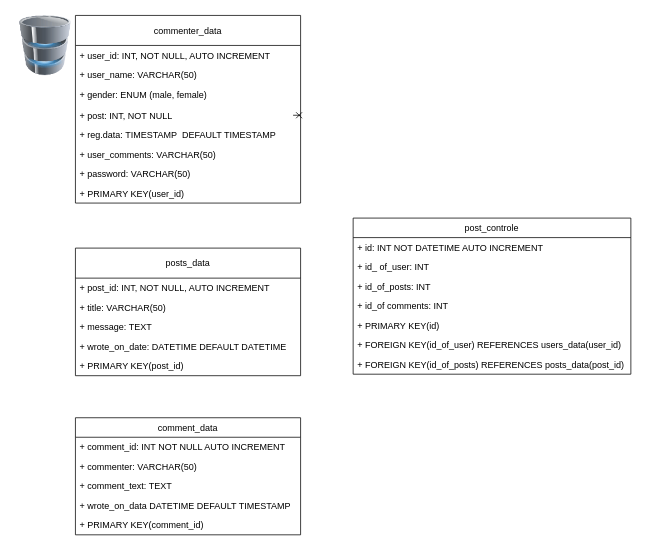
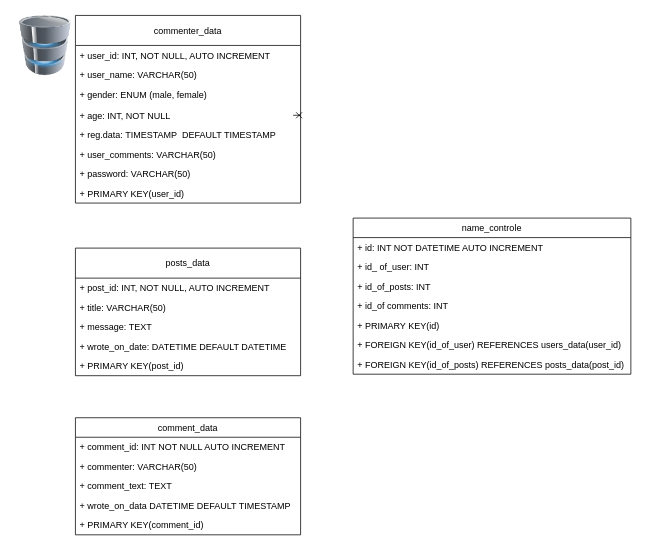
- <mxCell id="6" value="+ post: INT, NOT NULL" style="text;strokeColor=none;fillColor=none;align=left;verticalAlign=top;spacingLeft=4;spacingRight=4;overflow=hidden;rotatable=0;points=[[0,0.5],[1,0.5]];portConstraint=eastwest;" vertex="1" parent="2"><mxGeometry y="120" width="300" height="26" as="geometry" /></mxCell>
+ <mxCell id="6" value="+ age: INT, NOT NULL" style="text;strokeColor=none;fillColor=none;align=left;verticalAlign=top;spacingLeft=4;spacingRight=4;overflow=hidden;rotatable=0;points=[[0,0.5],[1,0.5]];portConstraint=eastwest;" vertex="1" parent="2"><mxGeometry y="120" width="300" height="26" as="geometry" /></mxCell>
- <mxCell id="23" value="post_controle" style="swimlane;fontStyle=0;childLayout=stackLayout;horizontal=1;startSize=26;fillColor=none;horizontalStack=0;resizeParent=1;resizeParentMax=0;resizeLast=0;collapsible=1;marginBottom=0;" vertex="1" parent="1"><mxGeometry x="470" y="290" width="370" height="208" as="geometry" /></mxCell>
+ <mxCell id="23" value="name_controle" style="swimlane;fontStyle=0;childLayout=stackLayout;horizontal=1;startSize=26;fillColor=none;horizontalStack=0;resizeParent=1;resizeParentMax=0;resizeLast=0;collapsible=1;marginBottom=0;" vertex="1" parent="1"><mxGeometry x="470" y="290" width="370" height="208" as="geometry" /></mxCell>
